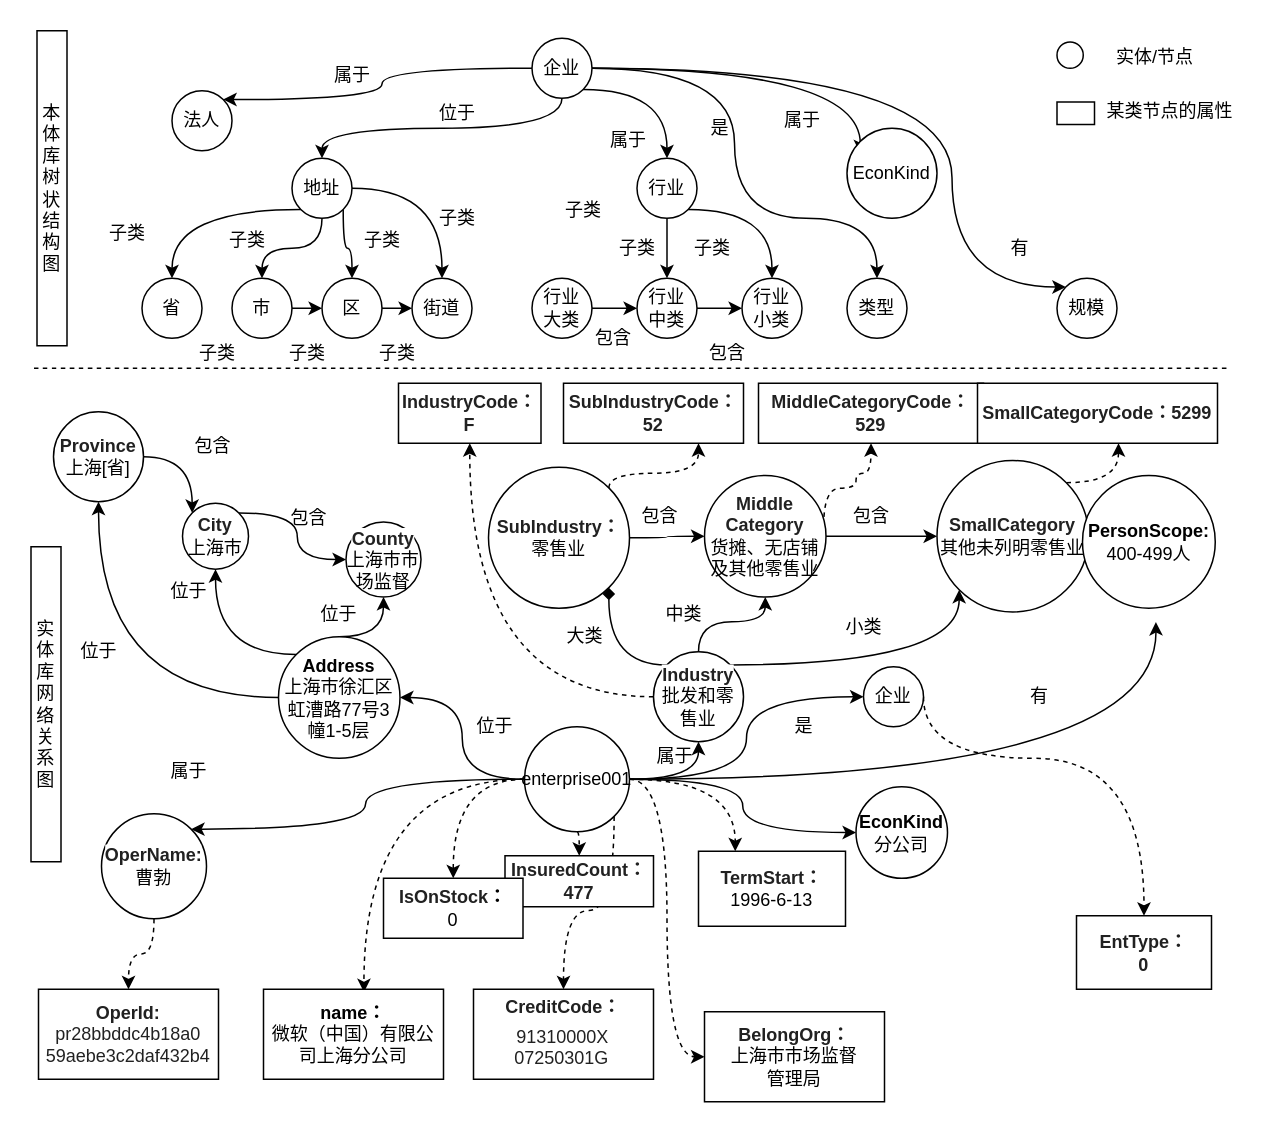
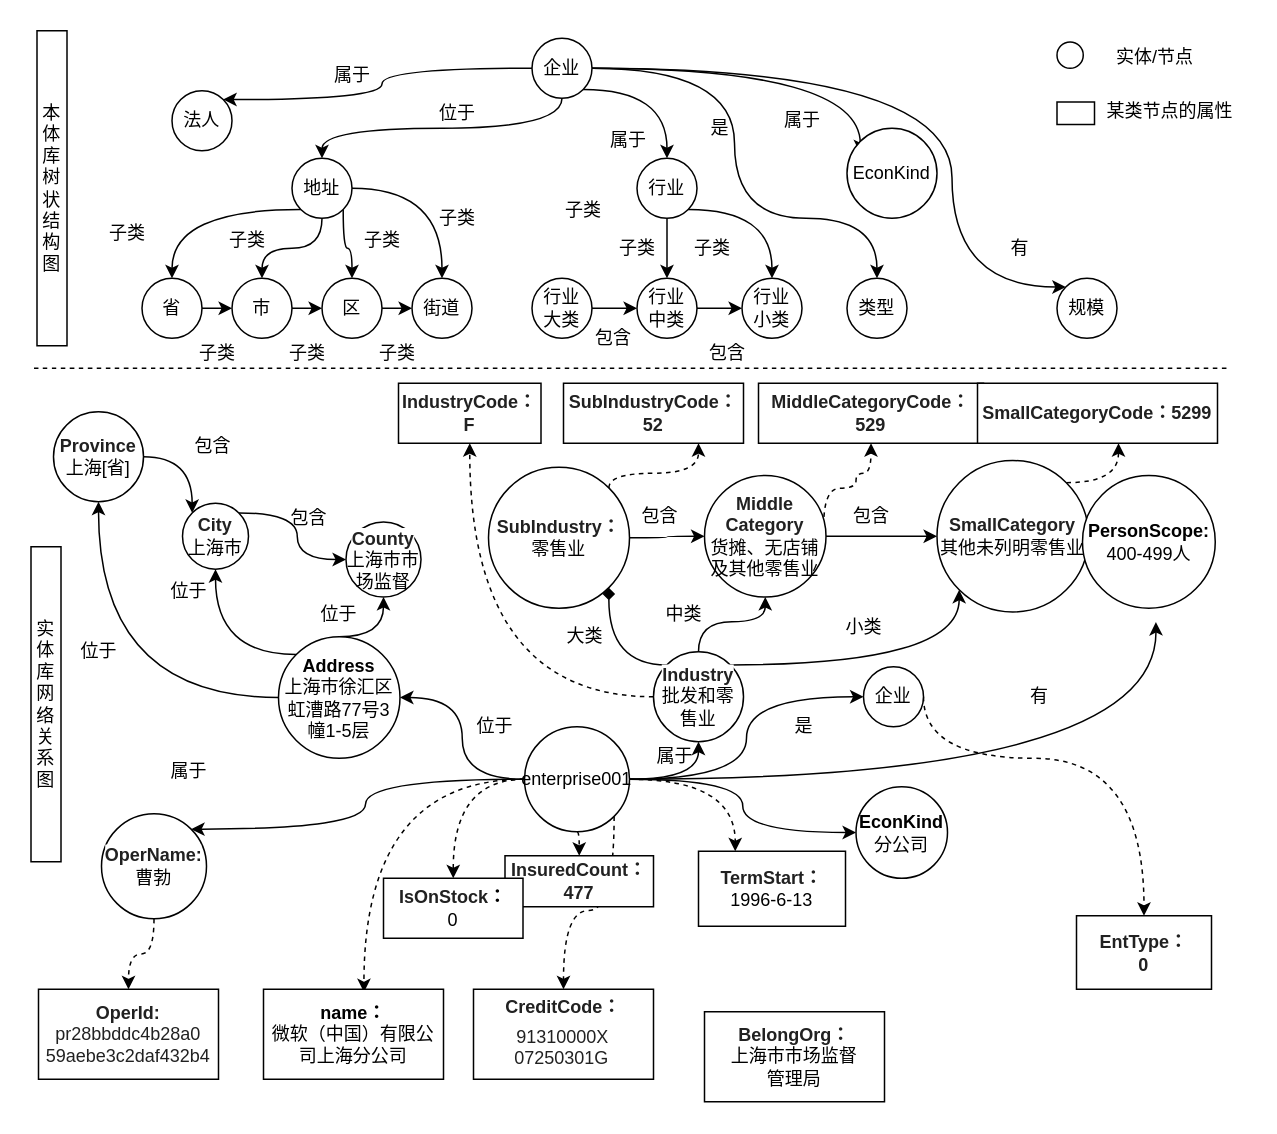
+ <mxCell id="19" style="edgeStyle=orthogonalEdgeStyle;curved=1;rounded=0;orthogonalLoop=1;jettySize=auto;html=1;exitX=1;exitY=0.5;exitDx=0;exitDy=0;entryX=0;entryY=0.5;entryDx=0;entryDy=0;" parent="1" source="20" target="17" edge="1"><mxGeometry relative="1" as="geometry" /></mxCell>
- <mxCell id="57" style="edgeStyle=orthogonalEdgeStyle;curved=1;rounded=0;orthogonalLoop=1;jettySize=auto;html=1;exitX=1;exitY=0.5;exitDx=0;exitDy=0;entryX=0;entryY=0.5;entryDx=0;entryDy=0;dashed=1;" parent="1" source="58" target="104" edge="1"><mxGeometry relative="1" as="geometry" /></mxCell>
- <mxCell id="110" value="&lt;span style=&quot;color: rgba(0 , 0 , 0 , 0.87) ; font-weight: 700 ; text-align: right&quot;&gt;OperId:&lt;br&gt;&lt;/span&gt;&lt;span style=&quot;color: rgba(0 , 0 , 0 , 0.87) ; text-align: right&quot;&gt;pr28bbddc4b18a0&lt;br&gt;59aebe3c2daf432b4&lt;/span&gt;&lt;span style=&quot;color: rgba(0 , 0 , 0 , 0.87) ; font-family: , &amp;#34;blinkmacsystemfont&amp;#34; , &amp;#34;segoe ui&amp;#34; , &amp;#34;helvetica&amp;#34; , &amp;#34;arial&amp;#34; , sans-serif , &amp;#34;apple color emoji&amp;#34; , &amp;#34;segoe ui emoji&amp;#34; , &amp;#34;segoe ui symbol&amp;#34; ; font-weight: 700 ; text-align: right ; background-color: rgb(255 , 255 , 255)&quot;&gt;&lt;br&gt;&lt;/span&gt;" style="whiteSpace=wrap;html=1;" parent="1" vertex="1"><mxGeometry x="25" y="659" width="120" height="60" as="geometry" /></mxCell>
+ <mxCell id="110" value="&lt;span style=&quot;color: rgba(0 , 0 , 0 , 0.87) ; font-weight: 700 ; text-align: right&quot;&gt;OperId:&lt;br&gt;&lt;/span&gt;&lt;span style=&quot;color: rgba(0 , 0 , 0 , 0.87) ; text-align: right&quot;&gt;pr28bbddc4b28a0&lt;br&gt;59aebe3c2daf432b4&lt;/span&gt;&lt;span style=&quot;color: rgba(0 , 0 , 0 , 0.87) ; font-family: , &amp;#34;blinkmacsystemfont&amp;#34; , &amp;#34;segoe ui&amp;#34; , &amp;#34;helvetica&amp;#34; , &amp;#34;arial&amp;#34; , sans-serif , &amp;#34;apple color emoji&amp;#34; , &amp;#34;segoe ui emoji&amp;#34; , &amp;#34;segoe ui symbol&amp;#34; ; font-weight: 700 ; text-align: right ; background-color: rgb(255 , 255 , 255)&quot;&gt;&lt;br&gt;&lt;/span&gt;" style="whiteSpace=wrap;html=1;" parent="1" vertex="1"><mxGeometry x="25" y="659" width="120" height="60" as="geometry" /></mxCell>
